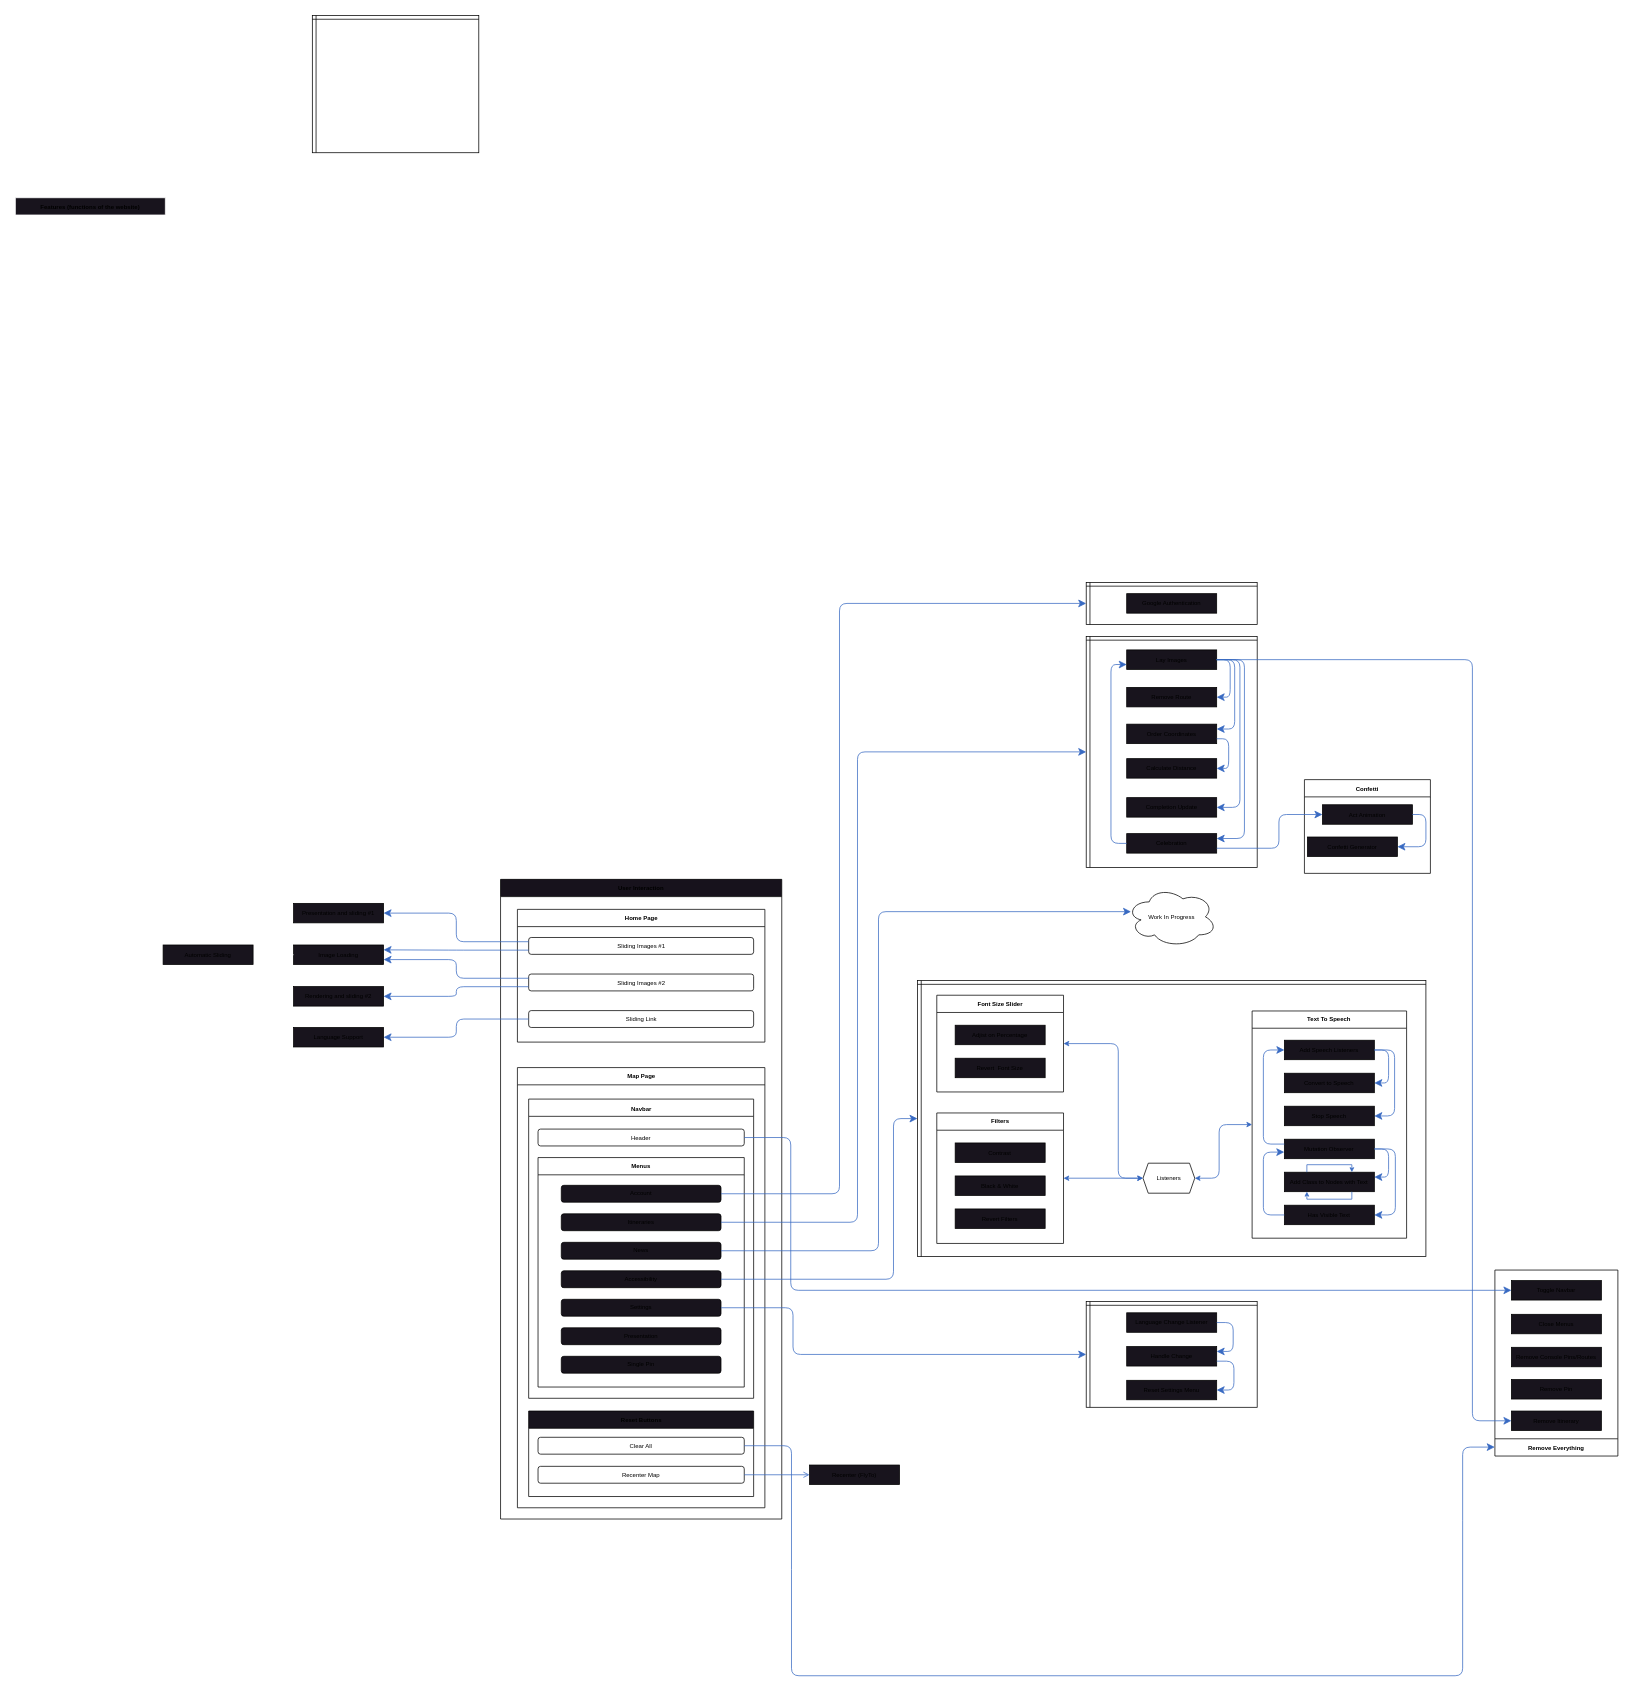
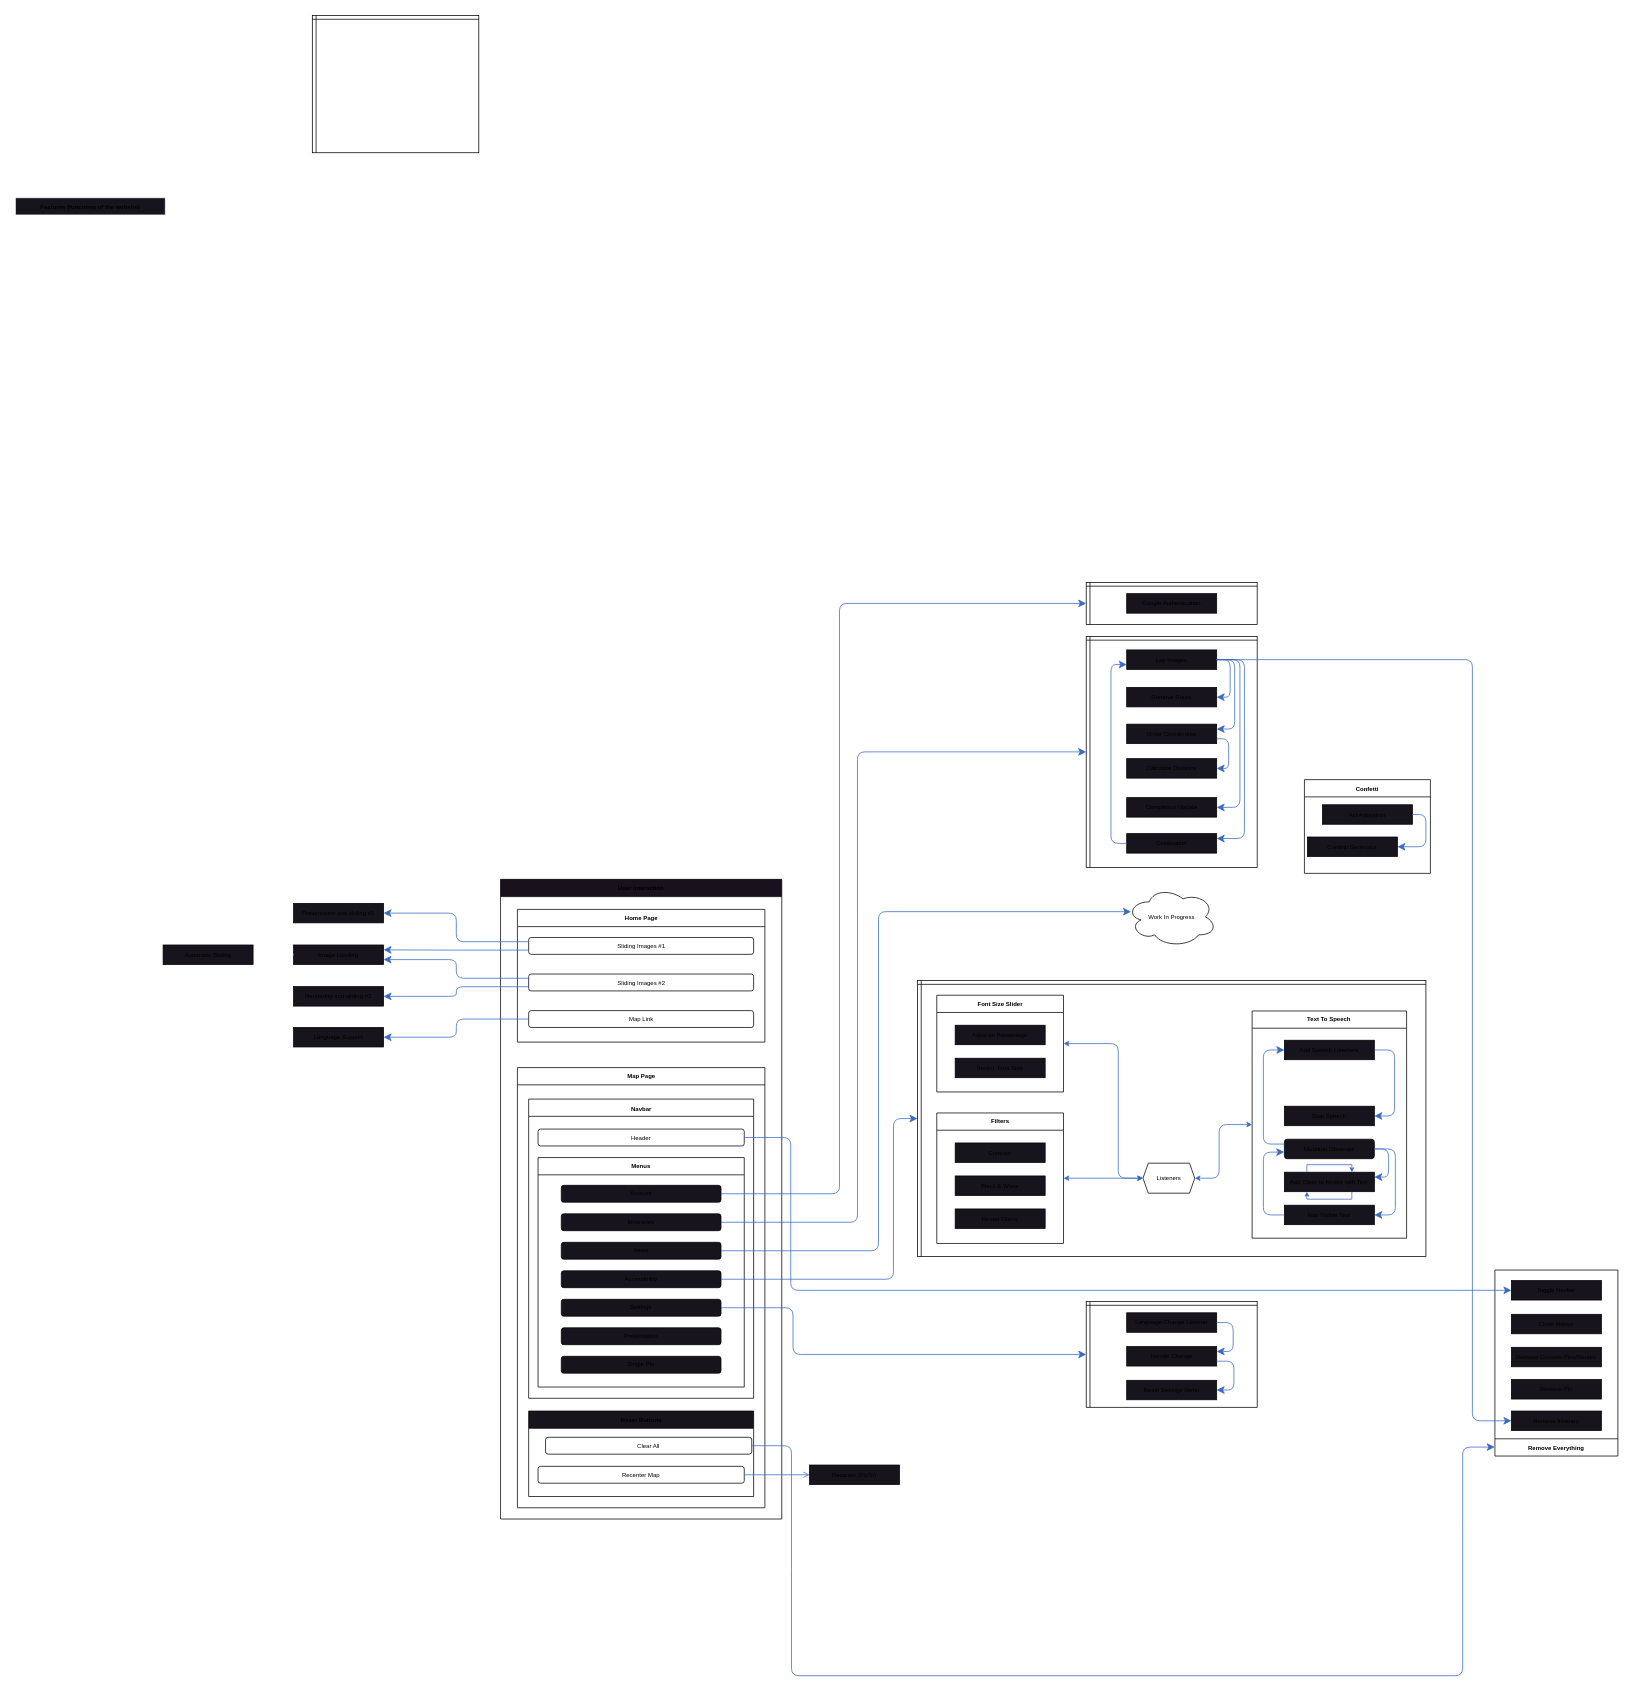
- <mxCell id="57" value="" style="edgeStyle=elbowEdgeStyle;endArrow=classic;html=1;endSize=8;startSize=8;fontSize=8;snapToPoint=0;noJump=0;strokeColor=#3769C2;entryX=0;entryY=0.5;entryDx=0;entryDy=0;exitX=1;exitY=0.75;exitDx=0;exitDy=0;" edge="1" parent="1" source="51" target="54"><mxGeometry width="50" height="50" relative="1" as="geometry"><mxPoint x="1610" y="1169" as="sourcePoint" /><mxPoint x="1846" y="888.38" as="targetPoint" /><Array as="points"><mxPoint x="1705" y="1107" /></Array></mxGeometry></mxCell>
- <mxCell id="8" value="Sliding Link" style="rounded=1;whiteSpace=wrap;html=1;fontSize=8;aspect=fixed;" parent="5" vertex="1"><mxGeometry x="15" y="135" width="300" height="22.5" as="geometry" /></mxCell>
+ <mxCell id="8" value="Map Link" style="rounded=1;whiteSpace=wrap;html=1;fontSize=8;aspect=fixed;" parent="5" vertex="1"><mxGeometry x="15" y="135" width="300" height="22.5" as="geometry" /></mxCell>
- <mxCell id="80" value="" style="edgeStyle=elbowEdgeStyle;endArrow=classic;html=1;endSize=8;startSize=8;fontSize=8;exitX=1;exitY=0.5;exitDx=0;exitDy=0;snapToPoint=0;noJump=0;strokeColor=#3769C2;entryX=1;entryY=0.5;entryDx=0;entryDy=0;" edge="1" parent="76" source="77" target="78"><mxGeometry width="50" height="50" relative="1" as="geometry"><mxPoint x="291" y="32" as="sourcePoint" /><mxPoint x="169" y="98" as="targetPoint" /><Array as="points"><mxPoint x="182" y="73" /></Array></mxGeometry></mxCell>
- <mxCell id="78" value="Convert to Speech" style="rounded=0;whiteSpace=wrap;html=1;fontSize=8;fillColor=#18141D;" vertex="1" parent="76"><mxGeometry x="43" y="83" width="120" height="26" as="geometry" /></mxCell>
- <mxCell id="82" value="Mutation Observer" style="rounded=0;whiteSpace=wrap;html=1;fontSize=8;fillColor=#18141D;" vertex="1" parent="76"><mxGeometry x="43" y="171" width="120" height="26" as="geometry" /></mxCell>
+ <mxCell id="82" value="Mutation Observer" style="whiteSpace=wrap;html=1;fontSize=8;fillColor=#18141D;rounded=1;" vertex="1" parent="76"><mxGeometry x="43" y="171" width="120" height="26" as="geometry" /></mxCell>
- <mxCell id="21" value="&lt;font style=&quot;font-size: 8px;&quot;&gt;Clear All&lt;/font&gt;" style="rounded=1;whiteSpace=wrap;html=1;" parent="20" vertex="1"><mxGeometry x="12.5" y="35" width="275" height="22.5" as="geometry" /></mxCell>
+ <mxCell id="21" value="&lt;font style=&quot;font-size: 8px;&quot;&gt;Clear All&lt;/font&gt;" style="rounded=1;whiteSpace=wrap;html=1;" parent="20" vertex="1"><mxGeometry x="22.5" y="35" width="275" height="22.5" as="geometry" /></mxCell>
